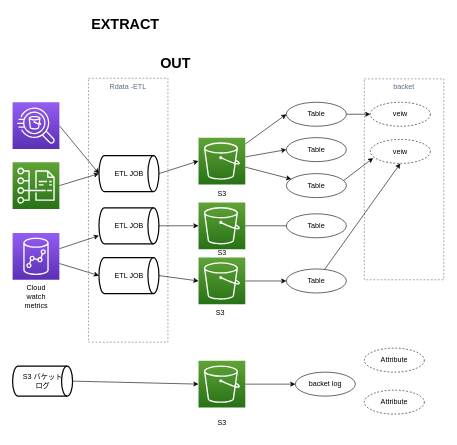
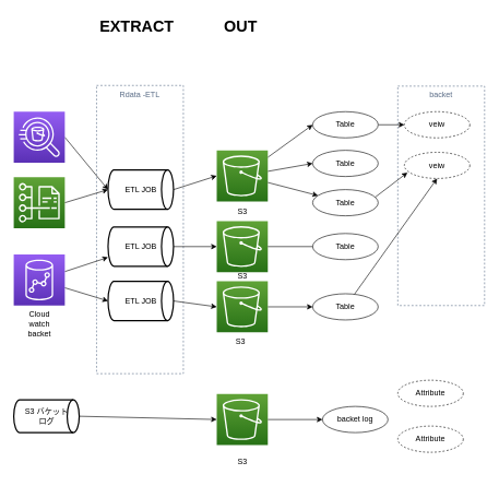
- <mxCell id="39" value="&lt;h1&gt;OUT&lt;/h1&gt;" style="text;html=1;strokeColor=none;fillColor=none;spacing=5;spacingTop=-20;whiteSpace=wrap;overflow=hidden;rounded=0;" parent="1" vertex="1"><mxGeometry x="262" y="85" width="65" height="30" as="geometry" /></mxCell>
+ <mxCell id="39" value="&lt;h1&gt;OUT&lt;/h1&gt;" style="text;html=1;strokeColor=none;fillColor=none;spacing=5;spacingTop=-20;whiteSpace=wrap;overflow=hidden;rounded=0;" parent="1" vertex="1"><mxGeometry x="337" y="20" width="65" height="30" as="geometry" /></mxCell>
- <mxCell id="35" value="Cloud watch metrics" style="text;html=1;strokeColor=none;fillColor=none;align=center;verticalAlign=middle;whiteSpace=wrap;rounded=0;" parent="1" vertex="1"><mxGeometry x="29.5" y="479" width="60" height="30" as="geometry" /></mxCell>
+ <mxCell id="35" value="Cloud watch backet" style="text;html=1;strokeColor=none;fillColor=none;align=center;verticalAlign=middle;whiteSpace=wrap;rounded=0;" parent="1" vertex="1"><mxGeometry x="29.5" y="479" width="60" height="30" as="geometry" /></mxCell>
